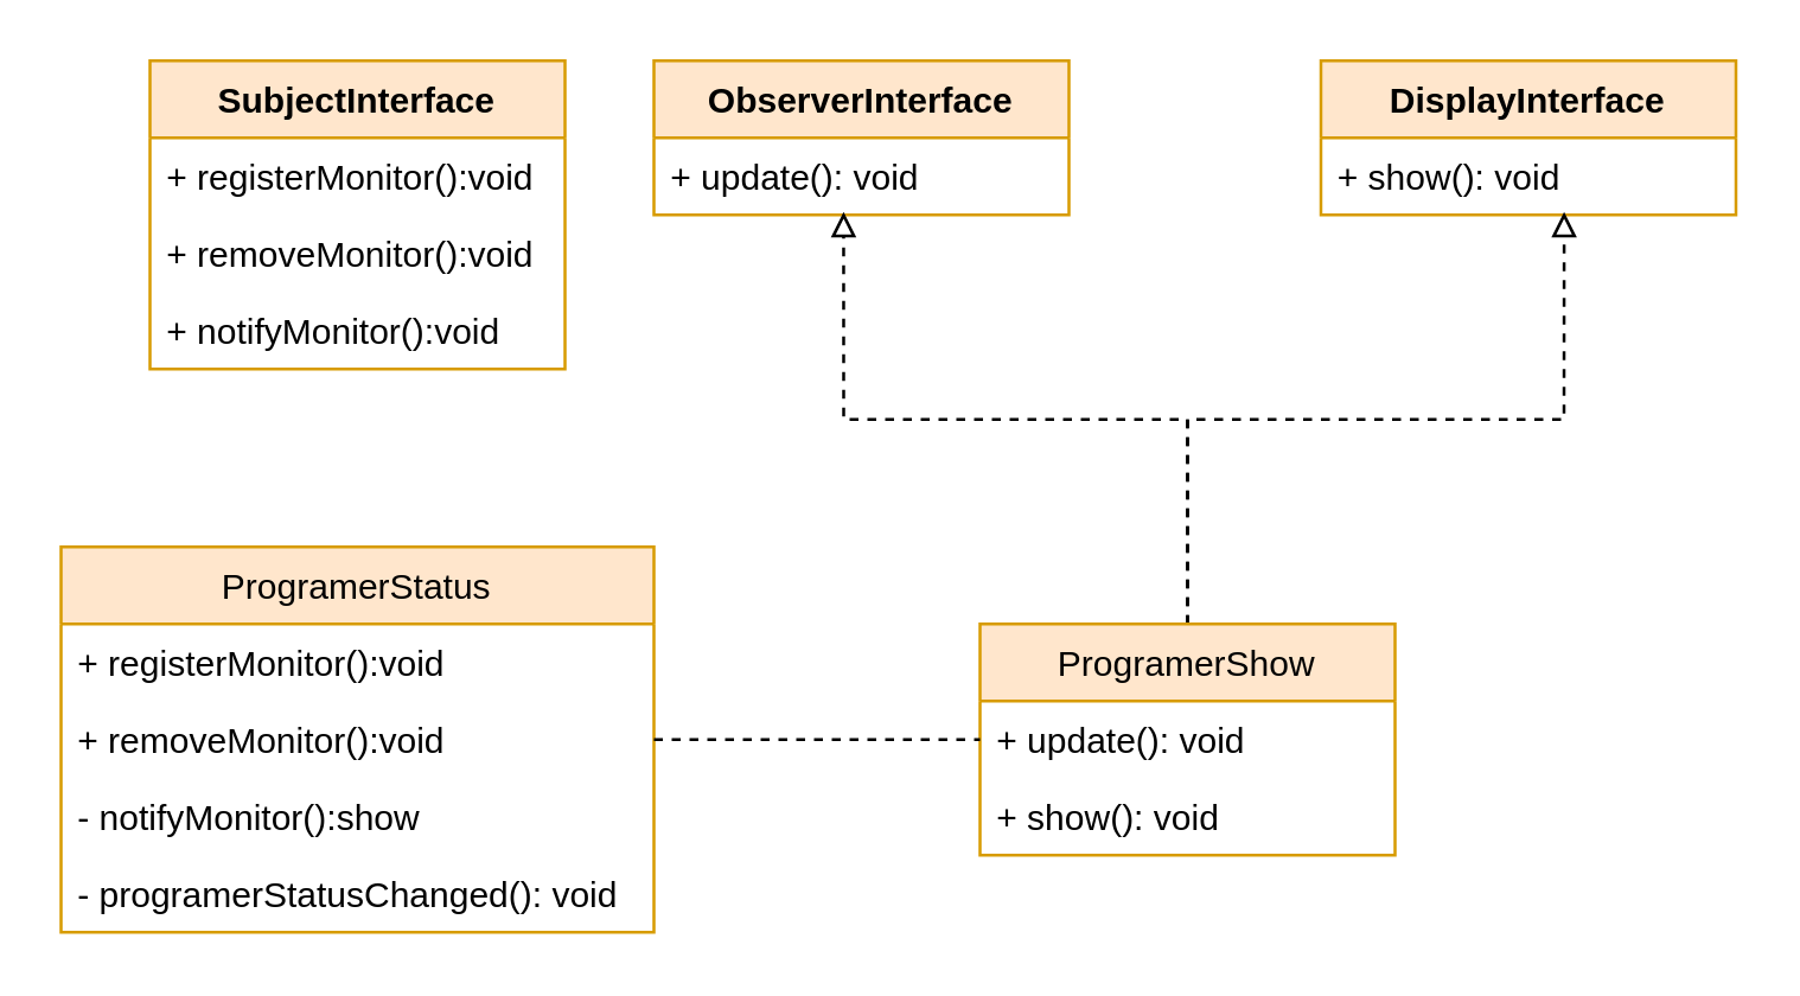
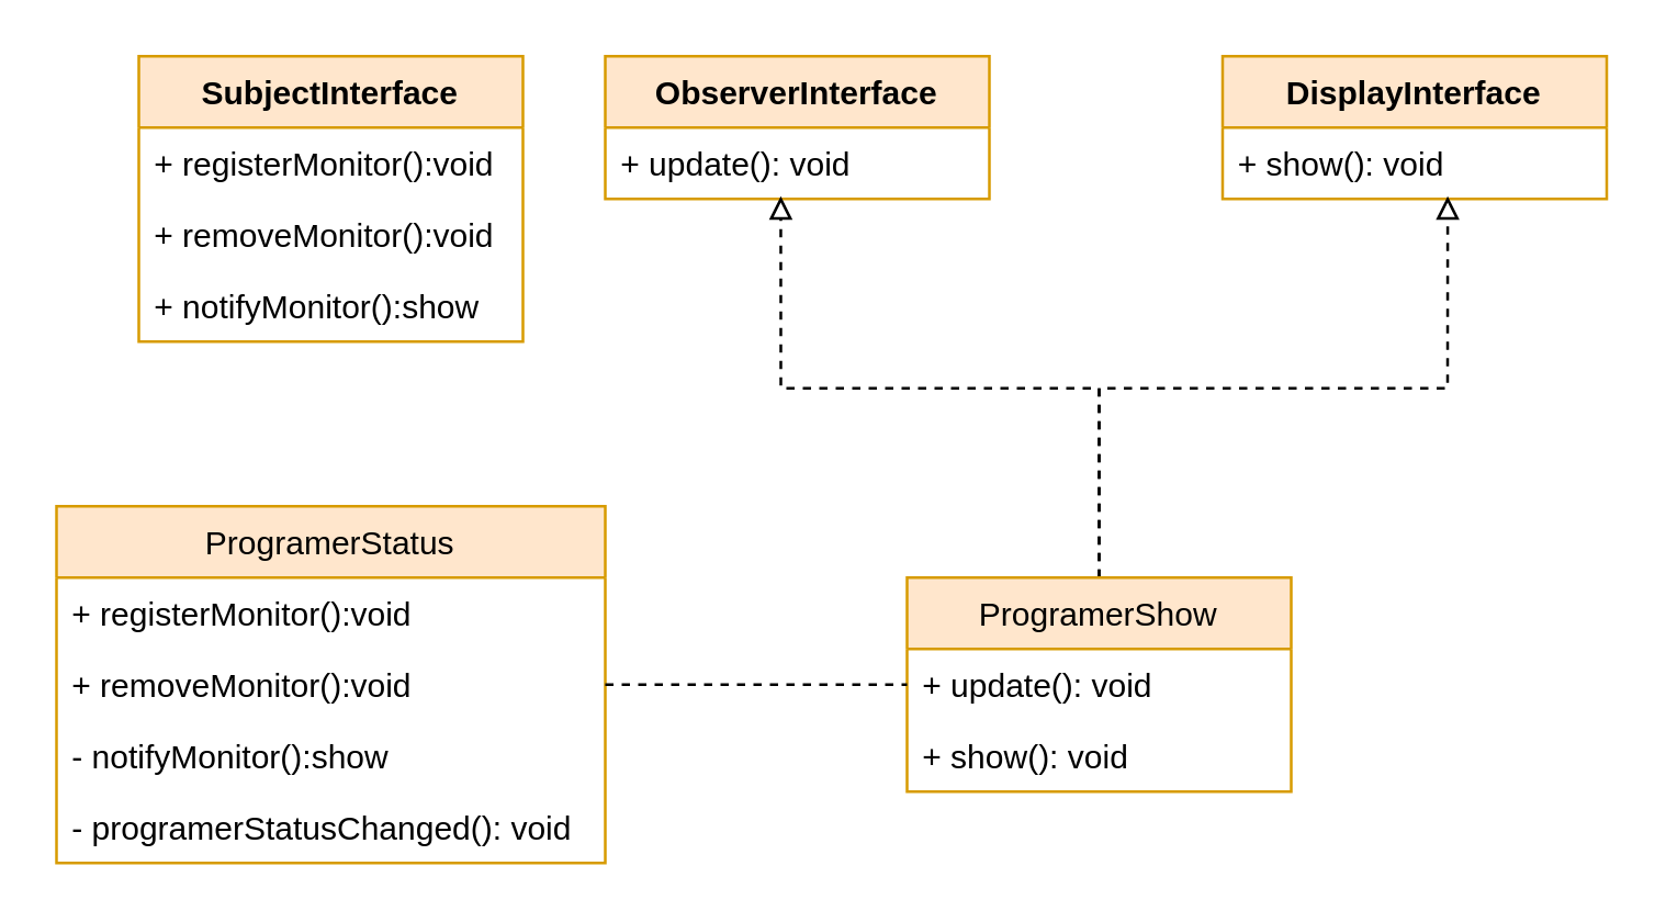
- <mxCell id="5" value="+ notifyMonitor():void" style="text;strokeColor=none;fillColor=none;align=left;verticalAlign=top;spacingLeft=4;spacingRight=4;overflow=hidden;rotatable=0;points=[[0,0.5],[1,0.5]];portConstraint=eastwest;" parent="2" vertex="1"><mxGeometry y="78" width="140" height="26" as="geometry" /></mxCell>
+ <mxCell id="5" value="+ notifyMonitor():show" style="text;strokeColor=none;fillColor=none;align=left;verticalAlign=top;spacingLeft=4;spacingRight=4;overflow=hidden;rotatable=0;points=[[0,0.5],[1,0.5]];portConstraint=eastwest;" parent="2" vertex="1"><mxGeometry y="78" width="140" height="26" as="geometry" /></mxCell>
